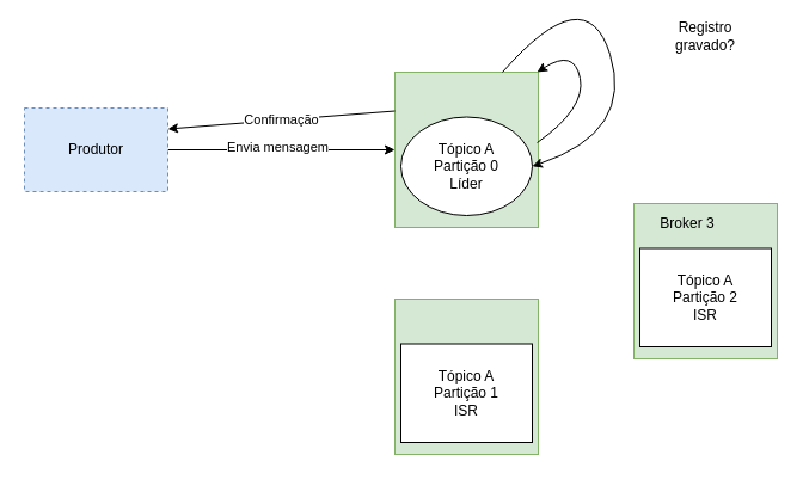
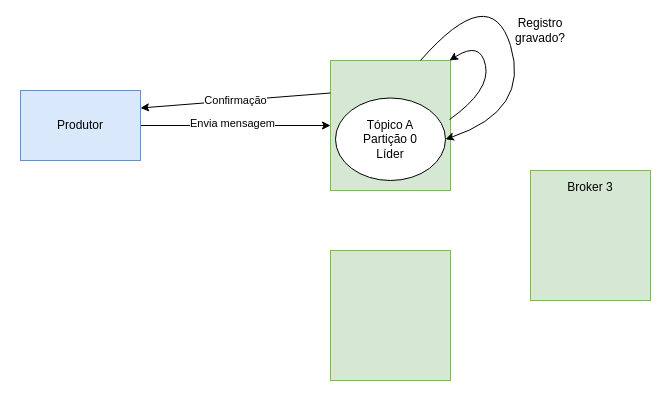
- <mxCell id="17" value="Registro gravado?" style="text;html=1;strokeColor=none;fillColor=none;align=center;verticalAlign=middle;whiteSpace=wrap;rounded=0;" vertex="1" parent="1"><mxGeometry x="570" y="20" width="40" height="20" as="geometry" /></mxCell>
+ <mxCell id="17" value="Registro gravado?" style="text;html=1;strokeColor=none;fillColor=none;align=center;verticalAlign=middle;whiteSpace=wrap;rounded=0;" vertex="1" parent="1"><mxGeometry x="520" width="40" height="20" as="geometry" y="20" /></mxCell>
- <mxCell id="4" value="Produtor" style="rounded=0;whiteSpace=wrap;html=1;fillColor=#dae8fc;strokeColor=#6c8ebf;dashed=1;" parent="1" vertex="1"><mxGeometry x="20" y="90" width="120" height="70" as="geometry" /></mxCell>
+ <mxCell id="4" value="Produtor" style="rounded=0;whiteSpace=wrap;html=1;fillColor=#dae8fc;strokeColor=#6c8ebf;" parent="1" vertex="1"><mxGeometry x="20" y="90" width="120" height="70" as="geometry" /></mxCell>
- <mxCell id="16" value="Broker 3" style="text;html=1;strokeColor=none;fillColor=none;align=center;verticalAlign=middle;whiteSpace=wrap;rounded=0;" parent="13" vertex="1"><mxGeometry x="20" y="7" width="50" height="20" as="geometry" /></mxCell>
+ <mxCell id="16" value="Broker 3" style="text;html=1;strokeColor=none;fillColor=none;align=center;verticalAlign=middle;whiteSpace=wrap;rounded=0;" parent="13" vertex="1"><mxGeometry x="35" y="7" width="50" height="20" as="geometry" /></mxCell>
- <mxCell id="15" value="Tópico A&lt;br&gt;Partição 2&lt;br&gt;ISR" style="rounded=0;whiteSpace=wrap;html=1;" parent="13" vertex="1"><mxGeometry x="5" y="37.5" width="110" height="82.5" as="geometry" /></mxCell>
- <mxCell id="12" value="Tópico A&lt;br&gt;Partição 1&lt;br&gt;ISR" style="rounded=0;whiteSpace=wrap;html=1;" parent="10" vertex="1"><mxGeometry x="5" y="37.5" width="110" height="82.5" as="geometry" /></mxCell>
